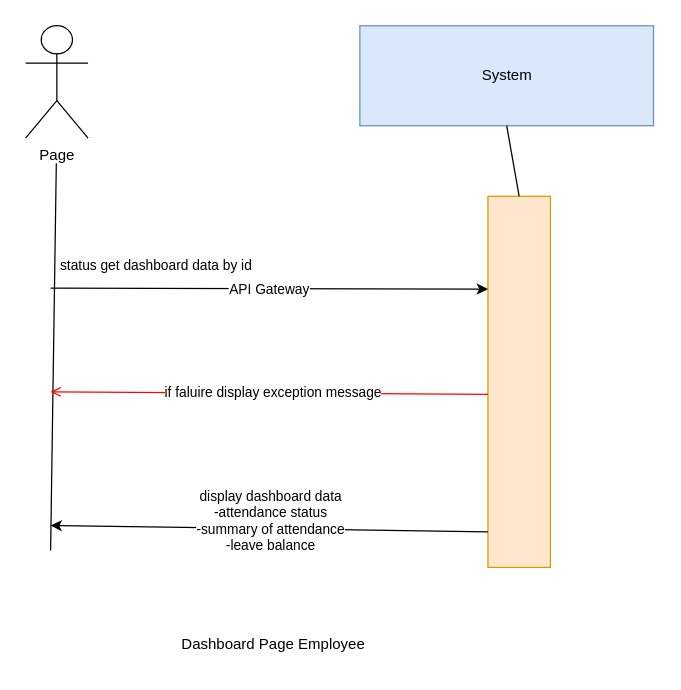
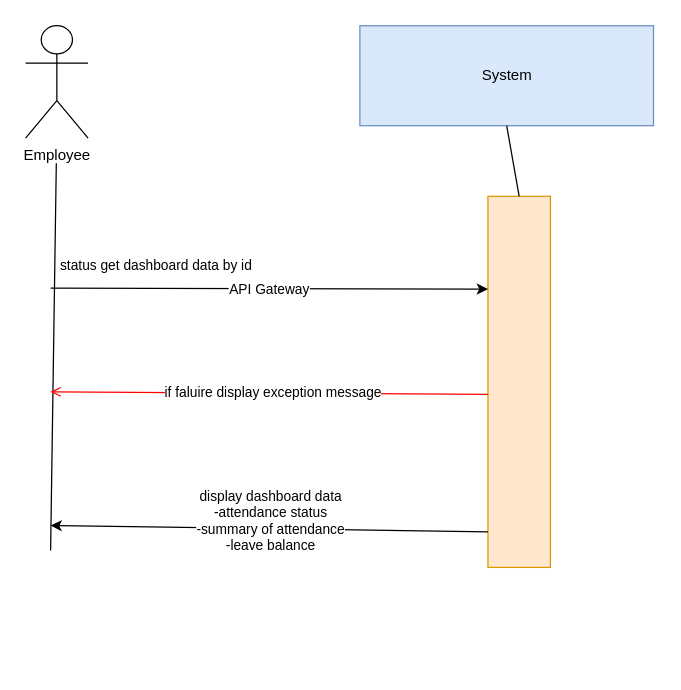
- <mxCell id="8" value="Page" style="shape=umlActor;verticalLabelPosition=bottom;verticalAlign=top;html=1;outlineConnect=0;" parent="1" vertex="1"><mxGeometry x="20" y="20" width="50" height="90" as="geometry" /></mxCell>
+ <mxCell id="8" value="Employee" style="shape=umlActor;verticalLabelPosition=bottom;verticalAlign=top;html=1;outlineConnect=0;" parent="1" vertex="1"><mxGeometry x="20" y="20" width="50" height="90" as="geometry" /></mxCell>
- <mxCell id="9" value="Dashboard Page Employee" style="text;html=1;align=center;verticalAlign=middle;resizable=0;points=[];autosize=1;strokeColor=none;fillColor=none;" parent="1" vertex="1"><mxGeometry x="132.5" y="500" width="170" height="30" as="geometry" /></mxCell>
